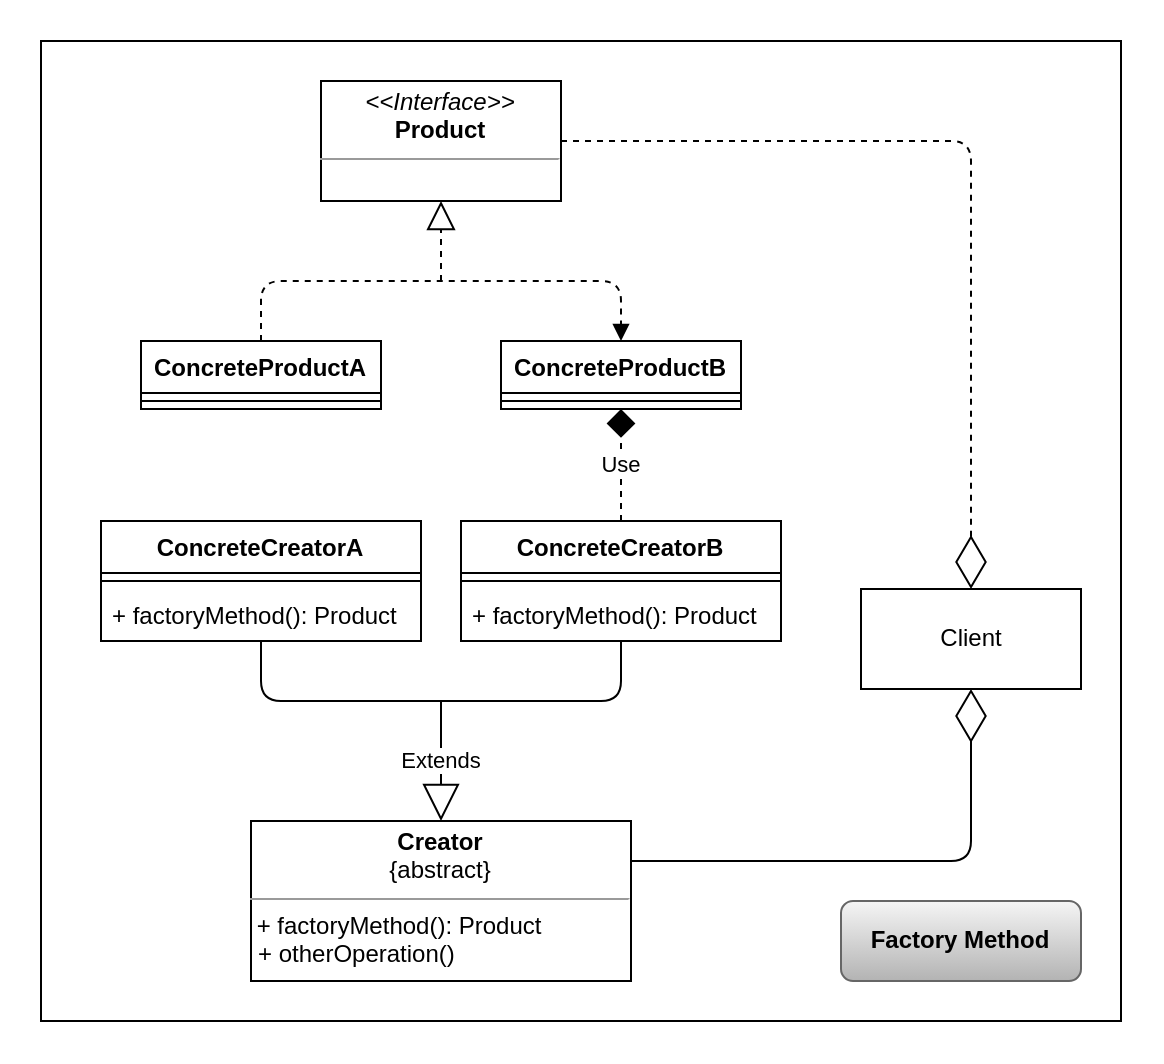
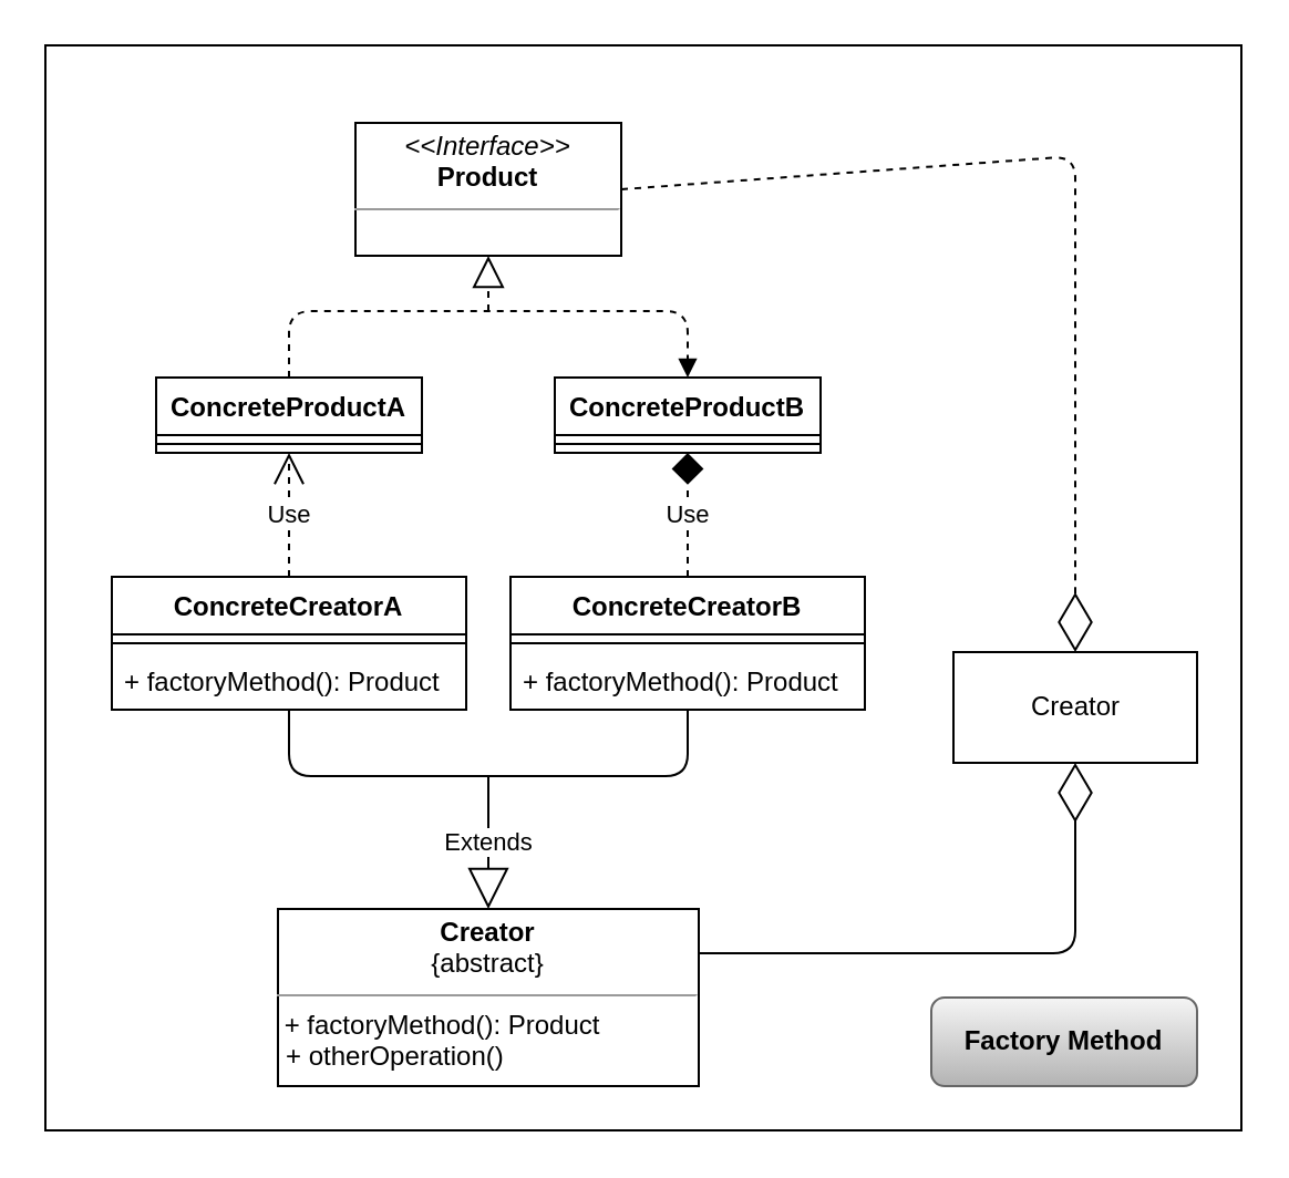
- <mxCell id="3" value="&lt;p style=&quot;margin: 0px ; margin-top: 4px ; text-align: center&quot;&gt;&lt;i&gt;&amp;lt;&amp;lt;Interface&amp;gt;&amp;gt;&lt;/i&gt;&lt;br&gt;&lt;b&gt;Product&lt;/b&gt;&lt;/p&gt;&lt;hr size=&quot;1&quot;&gt;&lt;p style=&quot;margin: 0px ; margin-left: 4px&quot;&gt;&lt;br&gt;&lt;/p&gt;" style="verticalAlign=top;align=left;overflow=fill;fontSize=12;fontFamily=Helvetica;html=1;" parent="1" vertex="1"><mxGeometry x="160" y="40" width="120" height="60" as="geometry" /></mxCell>
+ <mxCell id="3" value="&lt;p style=&quot;margin: 0px ; margin-top: 4px ; text-align: center&quot;&gt;&lt;i&gt;&amp;lt;&amp;lt;Interface&amp;gt;&amp;gt;&lt;/i&gt;&lt;br&gt;&lt;b&gt;Product&lt;/b&gt;&lt;/p&gt;&lt;hr size=&quot;1&quot;&gt;&lt;p style=&quot;margin: 0px ; margin-left: 4px&quot;&gt;&lt;br&gt;&lt;/p&gt;" style="verticalAlign=top;align=left;overflow=fill;fontSize=12;fontFamily=Helvetica;html=1;" parent="1" vertex="1"><mxGeometry x="160" y="55" width="120" height="60" as="geometry" /></mxCell>
+ <mxCell id="14" value="Use" style="endArrow=open;endSize=12;dashed=1;html=1;entryX=0.5;entryY=1;entryDx=0;entryDy=0;exitX=0.5;exitY=0;exitDx=0;exitDy=0;" edge="1" parent="1" source="16" target="8"><mxGeometry width="160" relative="1" as="geometry"><mxPoint x="-100" y="330" as="sourcePoint" /><mxPoint x="60" y="330" as="targetPoint" /></mxGeometry></mxCell>
- <mxCell id="22" value="Client" style="html=1;" vertex="1" parent="1"><mxGeometry x="430" y="294" width="110" height="50" as="geometry" /></mxCell>
+ <mxCell id="22" value="Creator" style="html=1;" vertex="1" parent="1"><mxGeometry x="430" y="294" width="110" height="50" as="geometry" /></mxCell>
